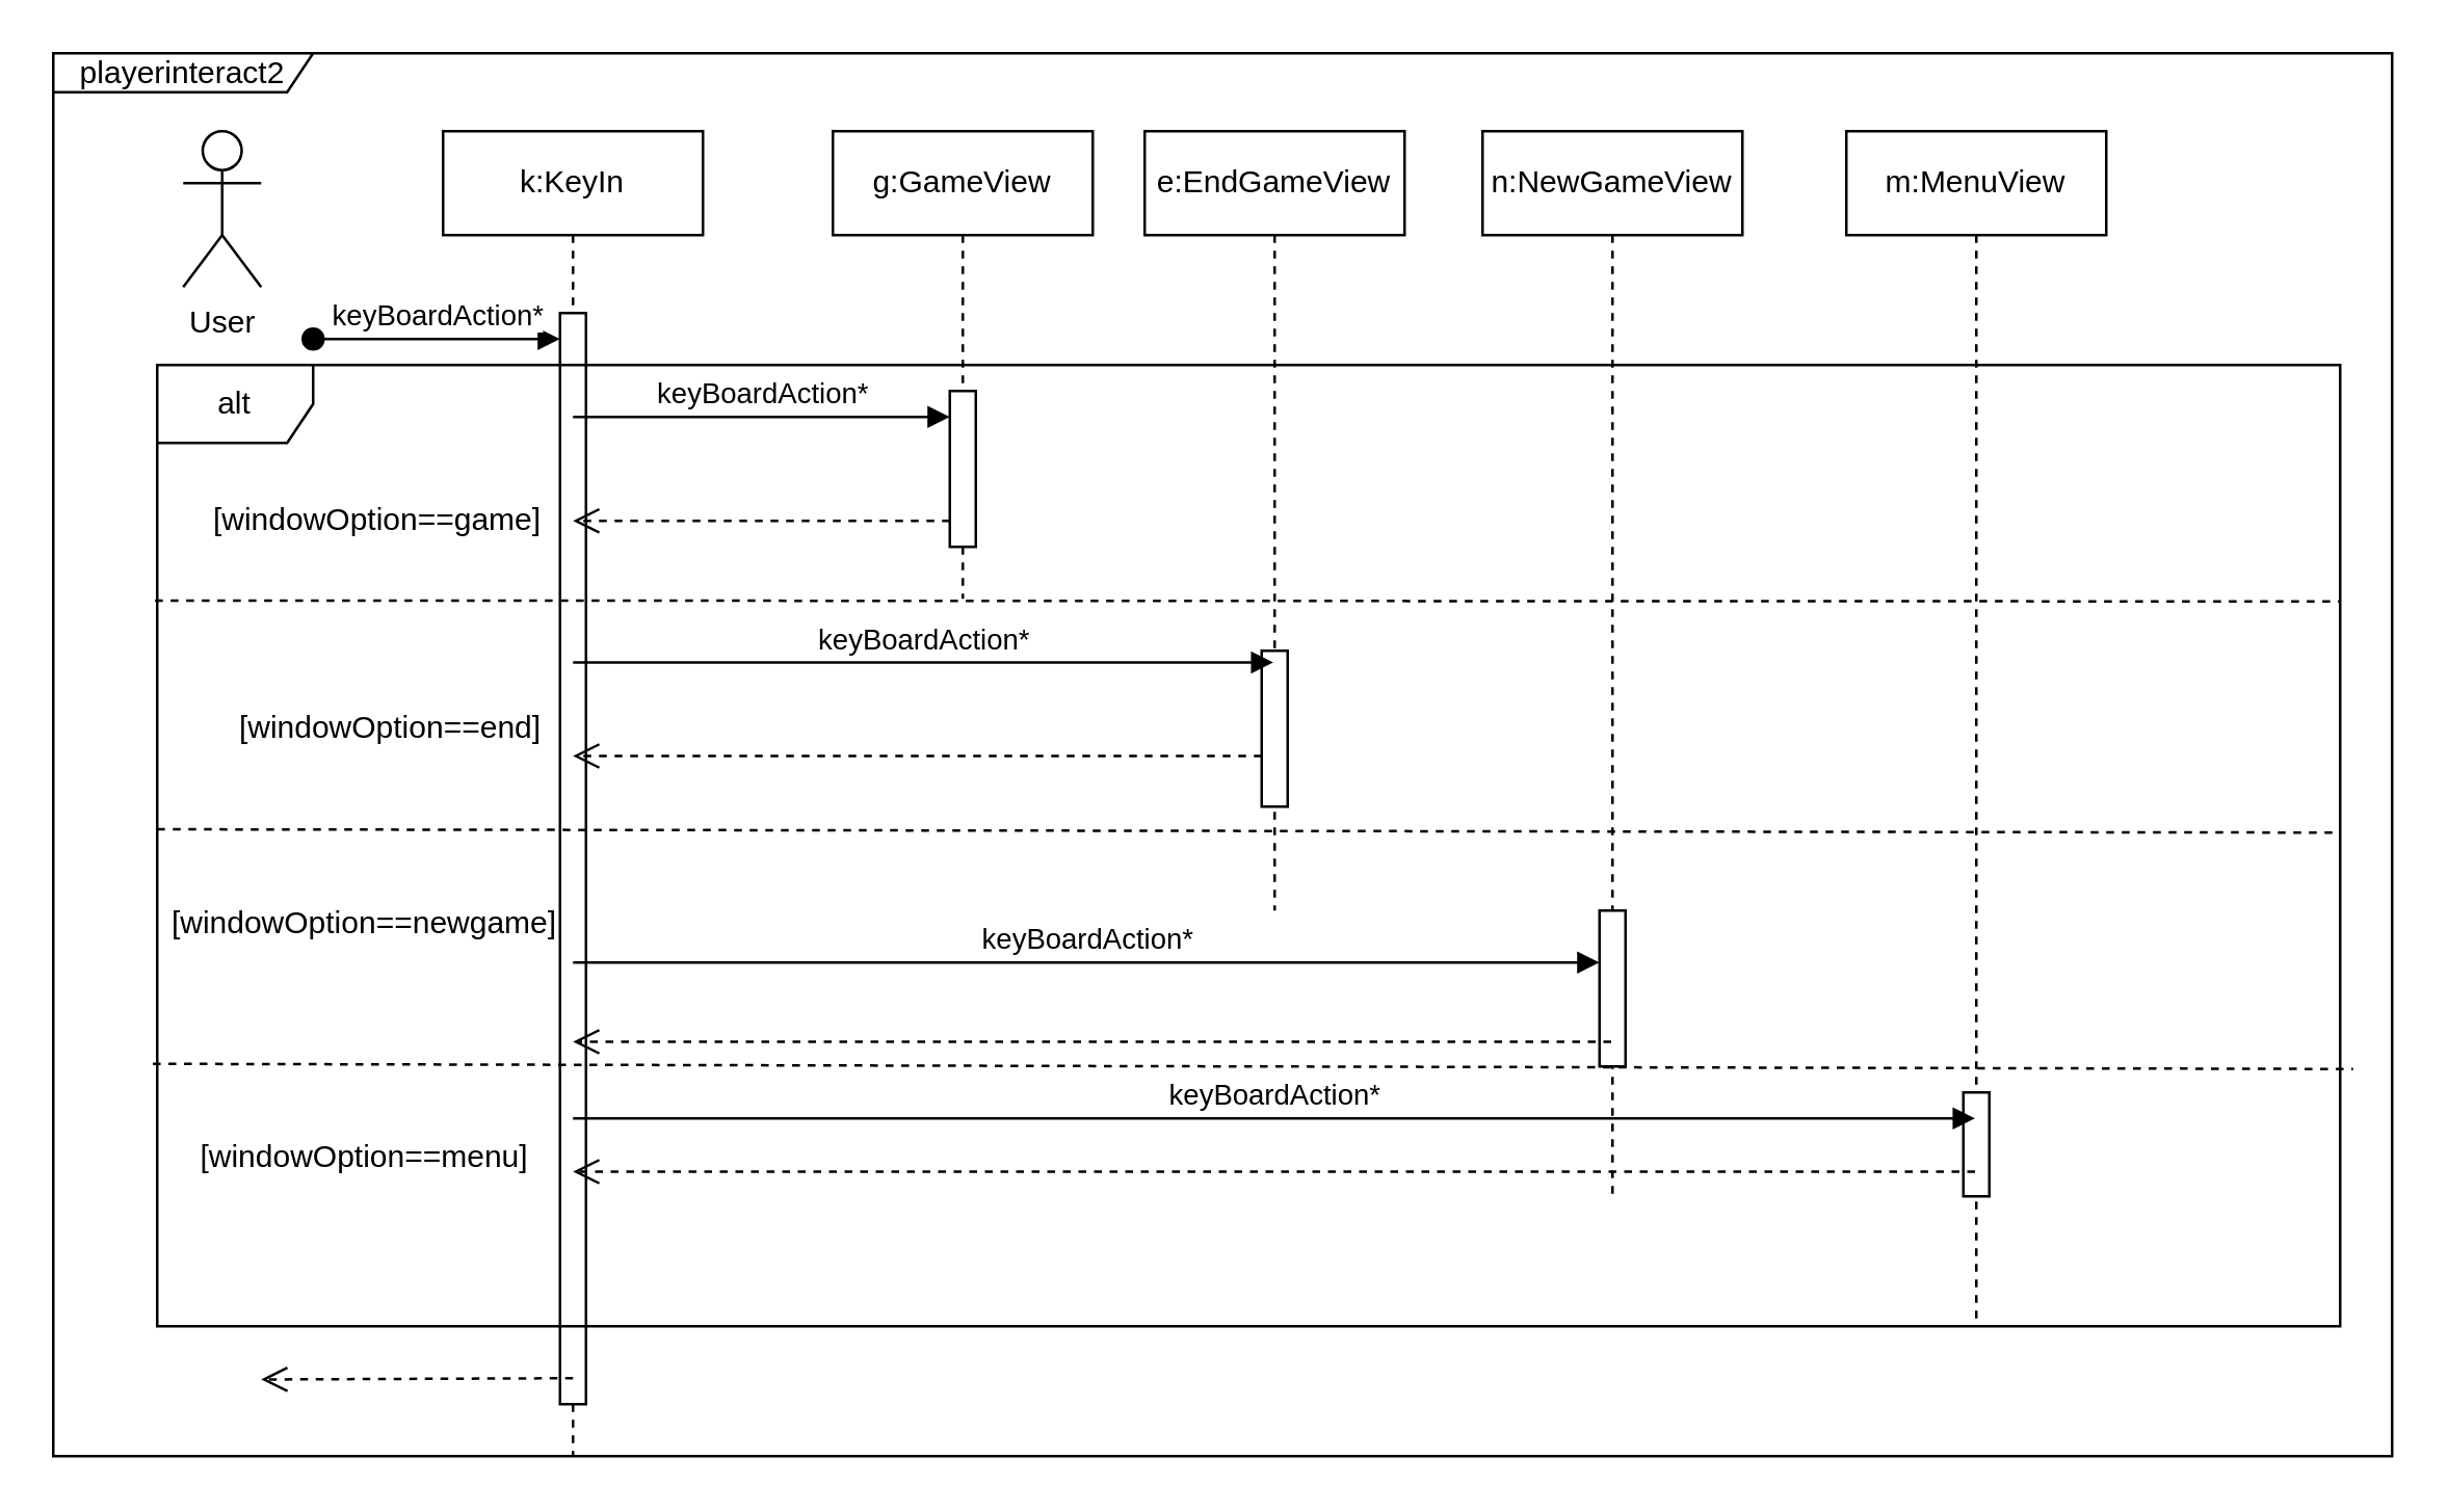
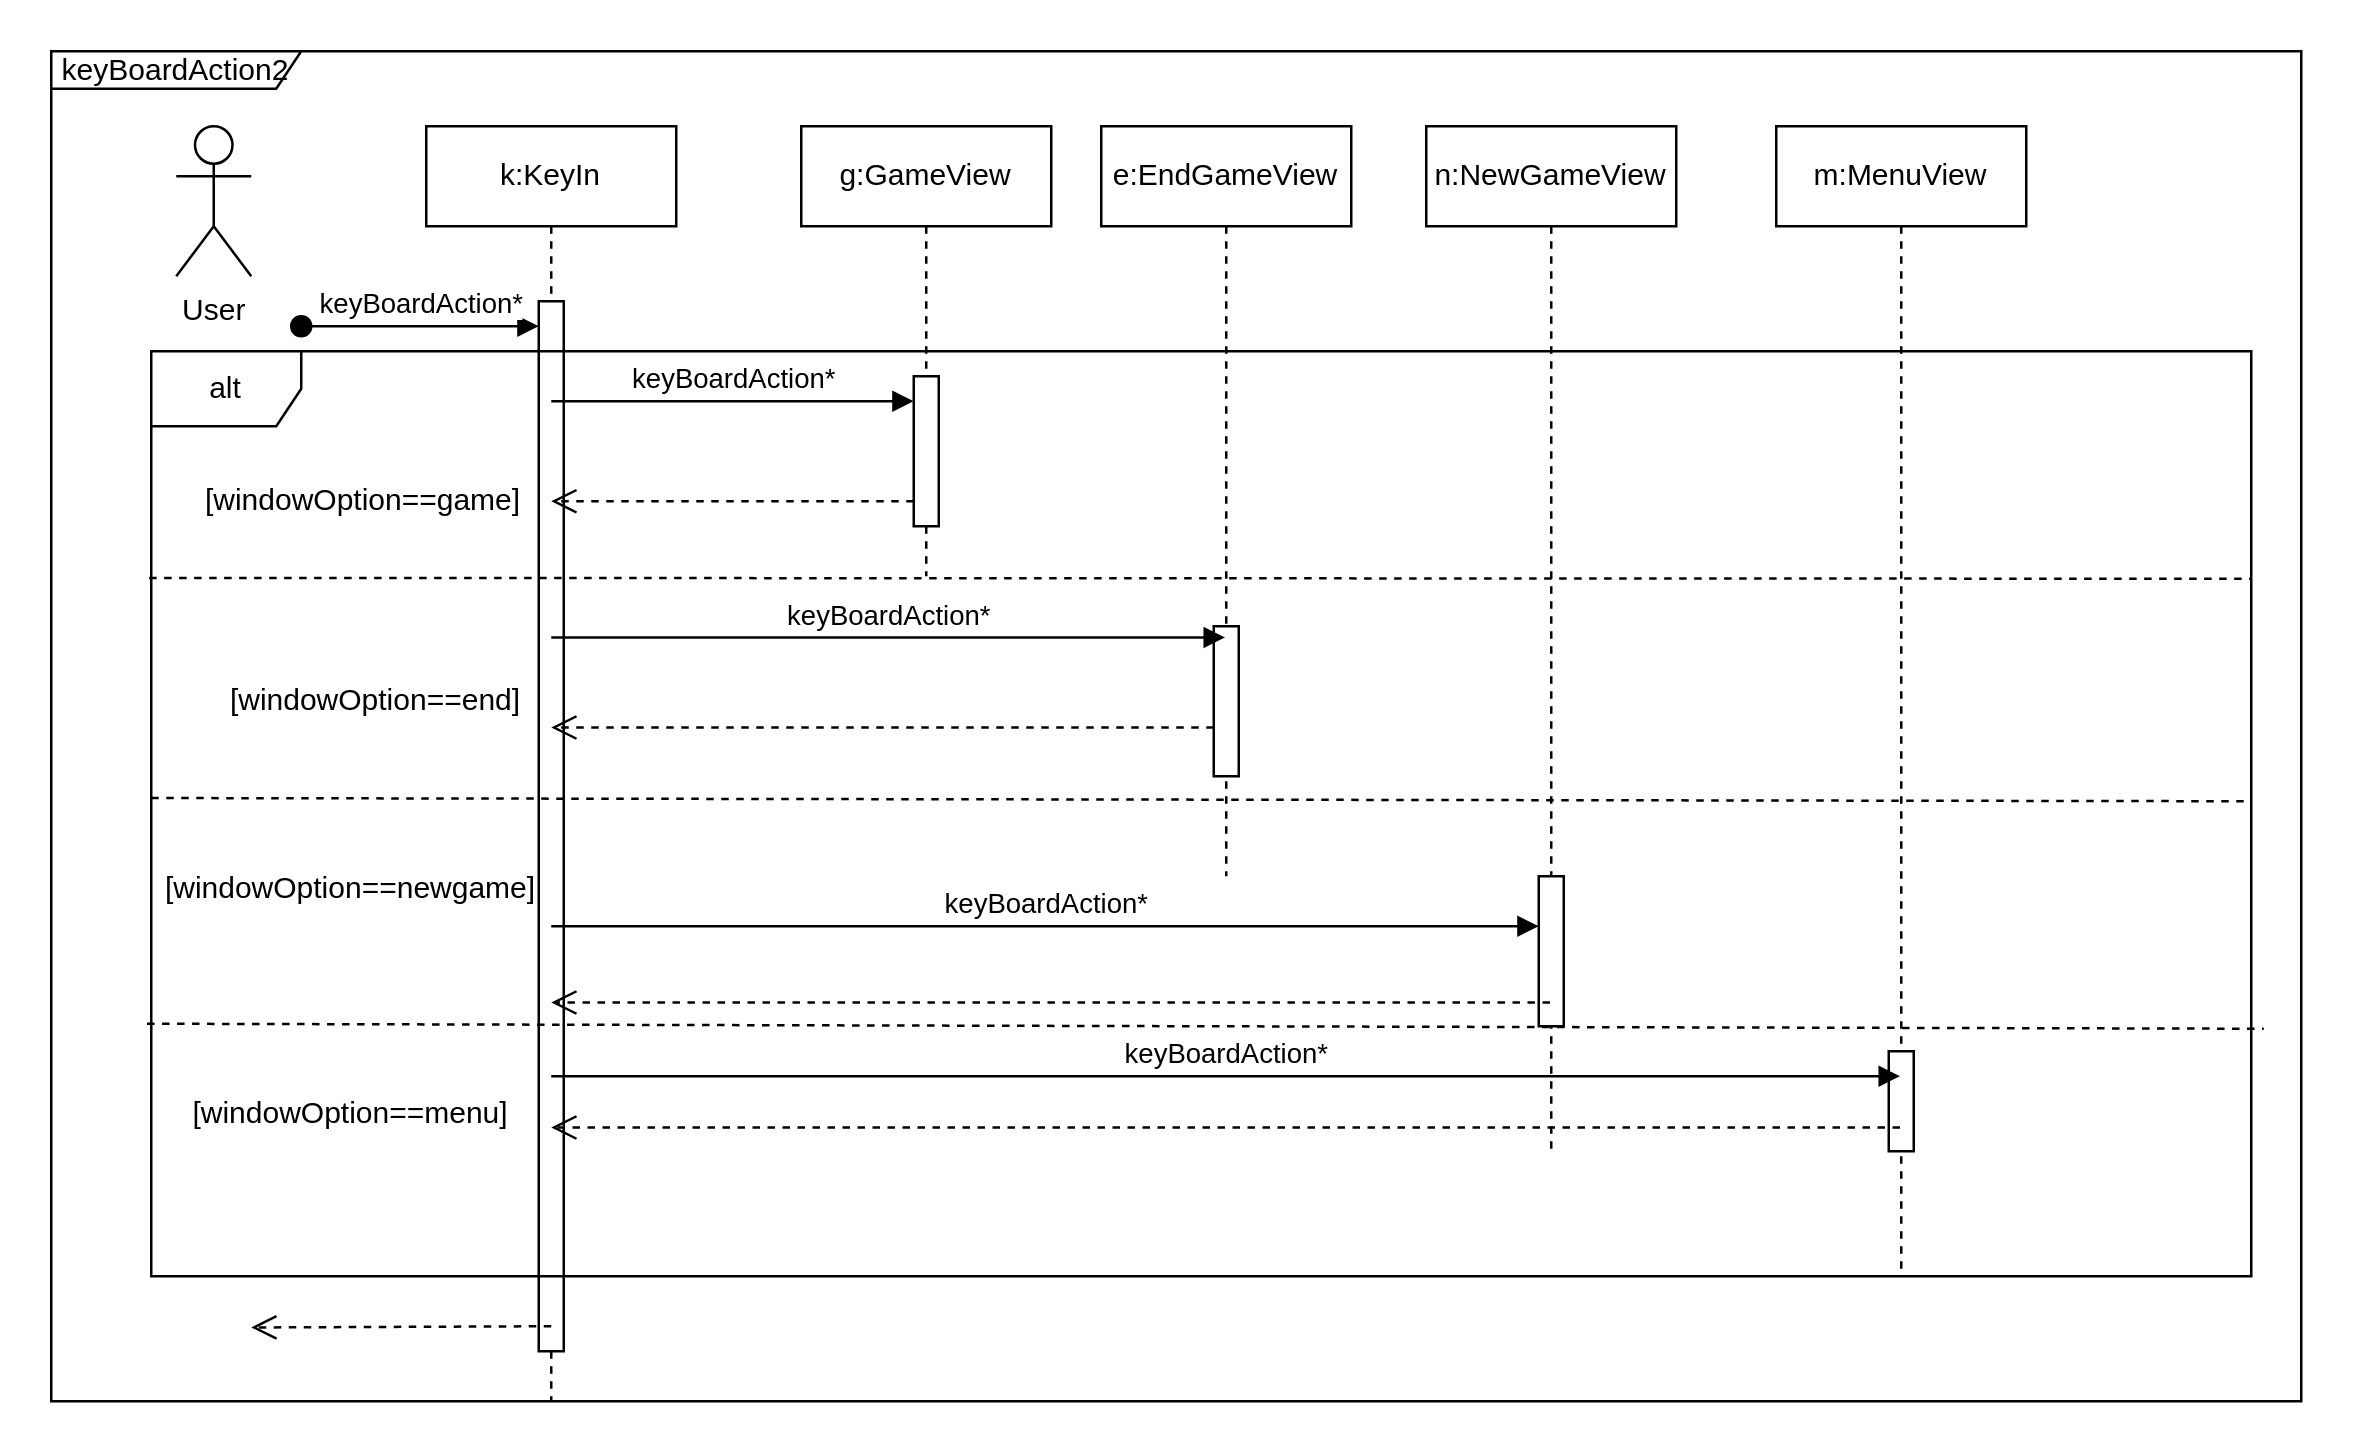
- <mxCell id="31" value="playerinteract2" style="shape=umlFrame;whiteSpace=wrap;html=1;pointerEvents=0;width=100;height=15;" vertex="1" parent="1"><mxGeometry x="20" y="20" width="900" height="540" as="geometry" /></mxCell>
+ <mxCell id="31" value="keyBoardAction2" style="shape=umlFrame;whiteSpace=wrap;html=1;pointerEvents=0;width=100;height=15;" vertex="1" parent="1"><mxGeometry x="20" y="20" width="900" height="540" as="geometry" /></mxCell>
